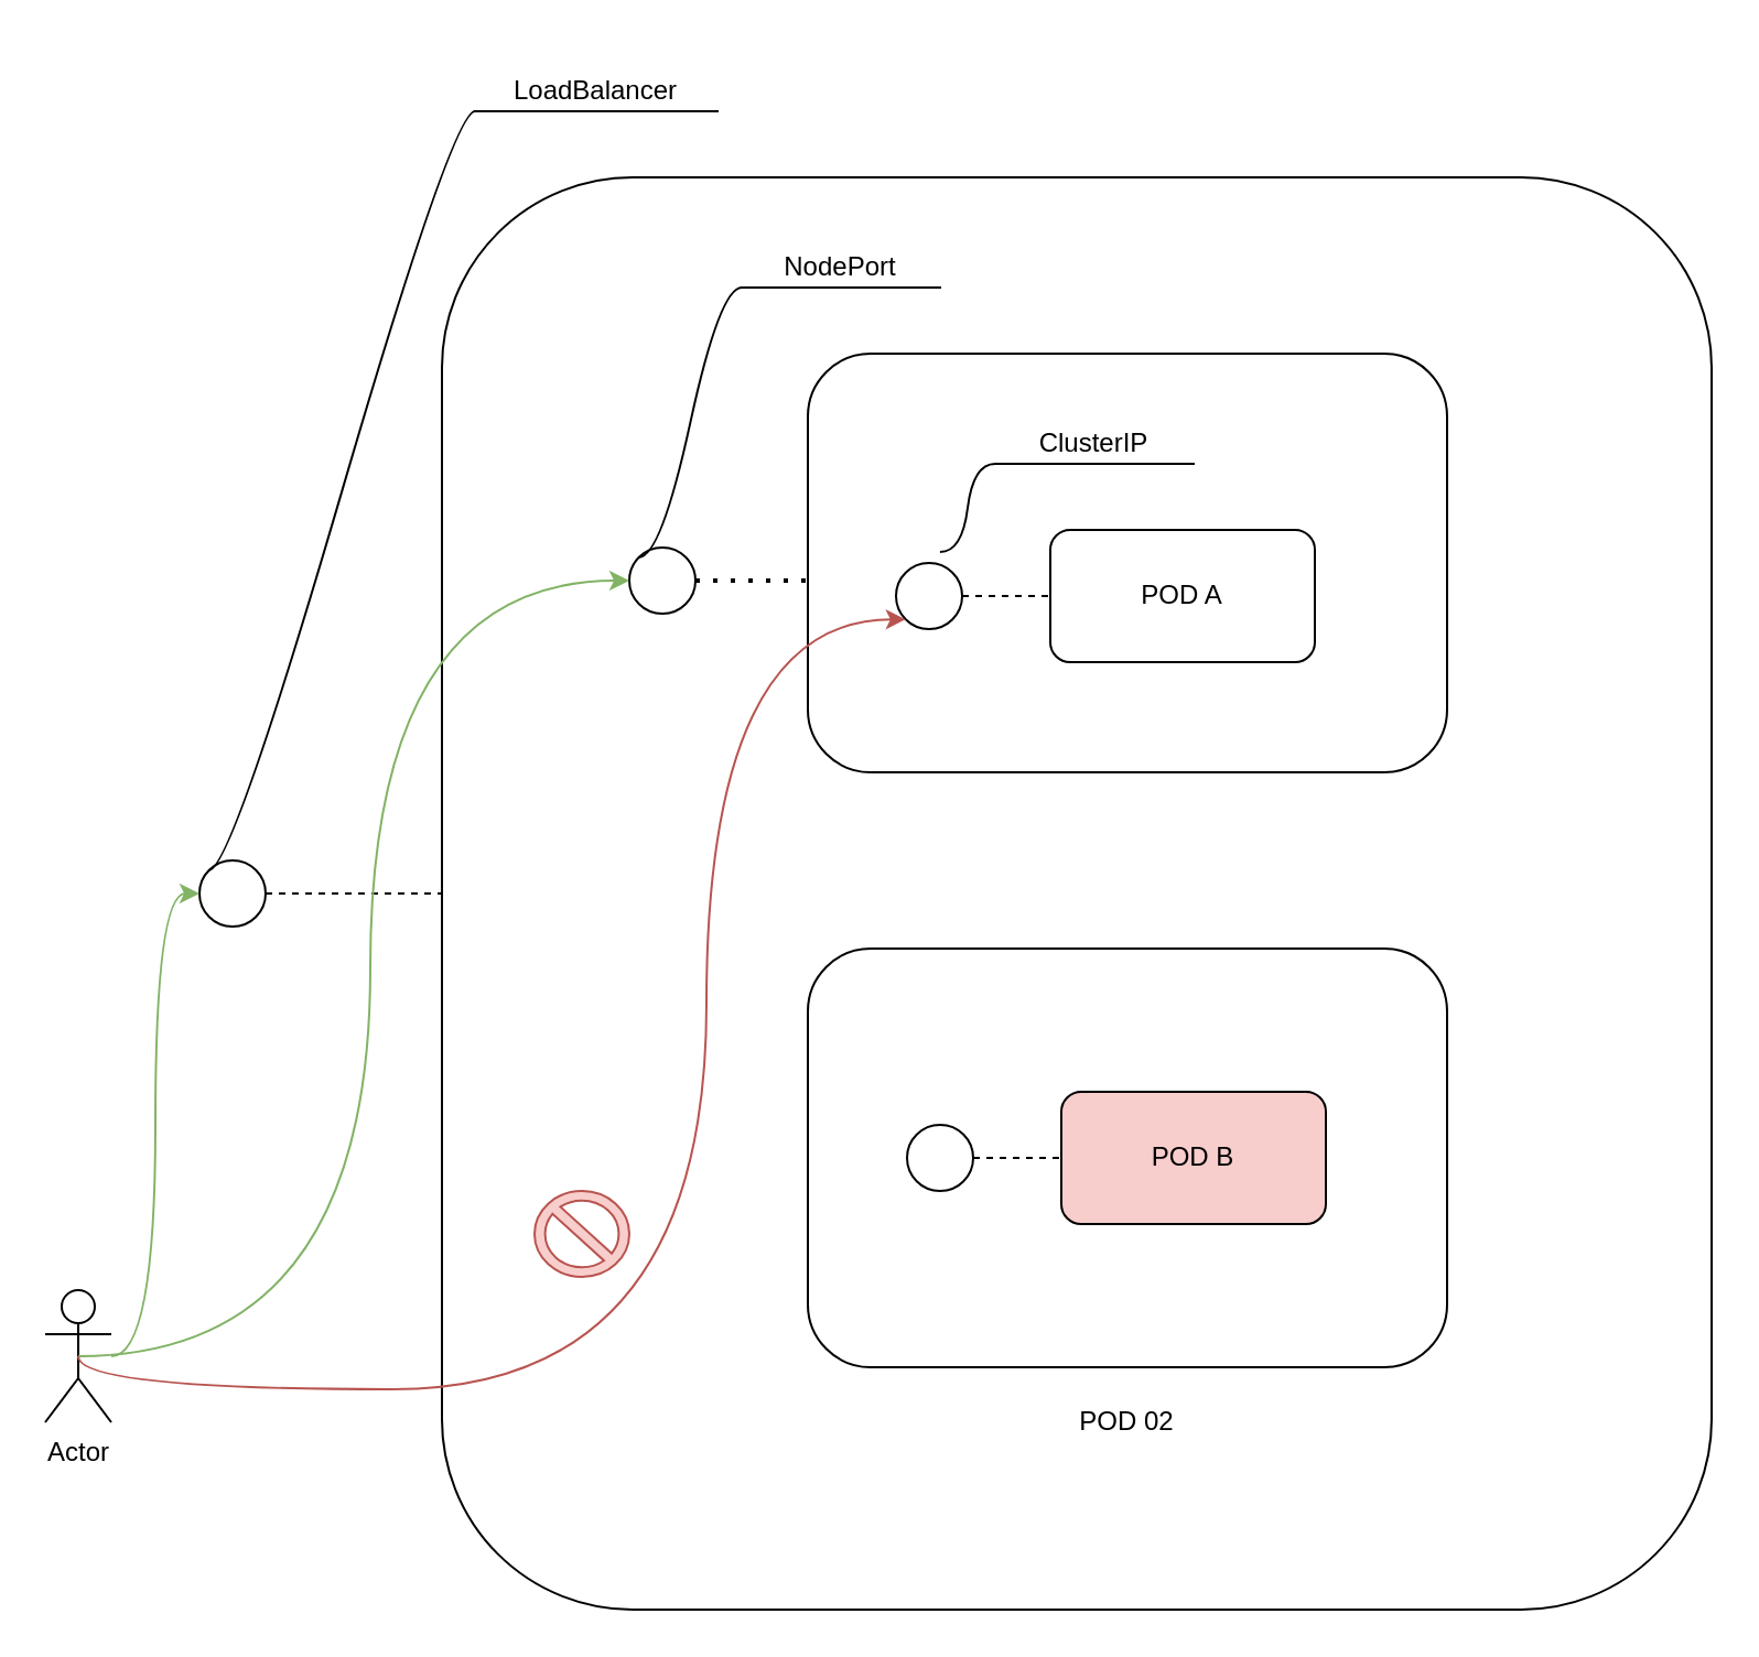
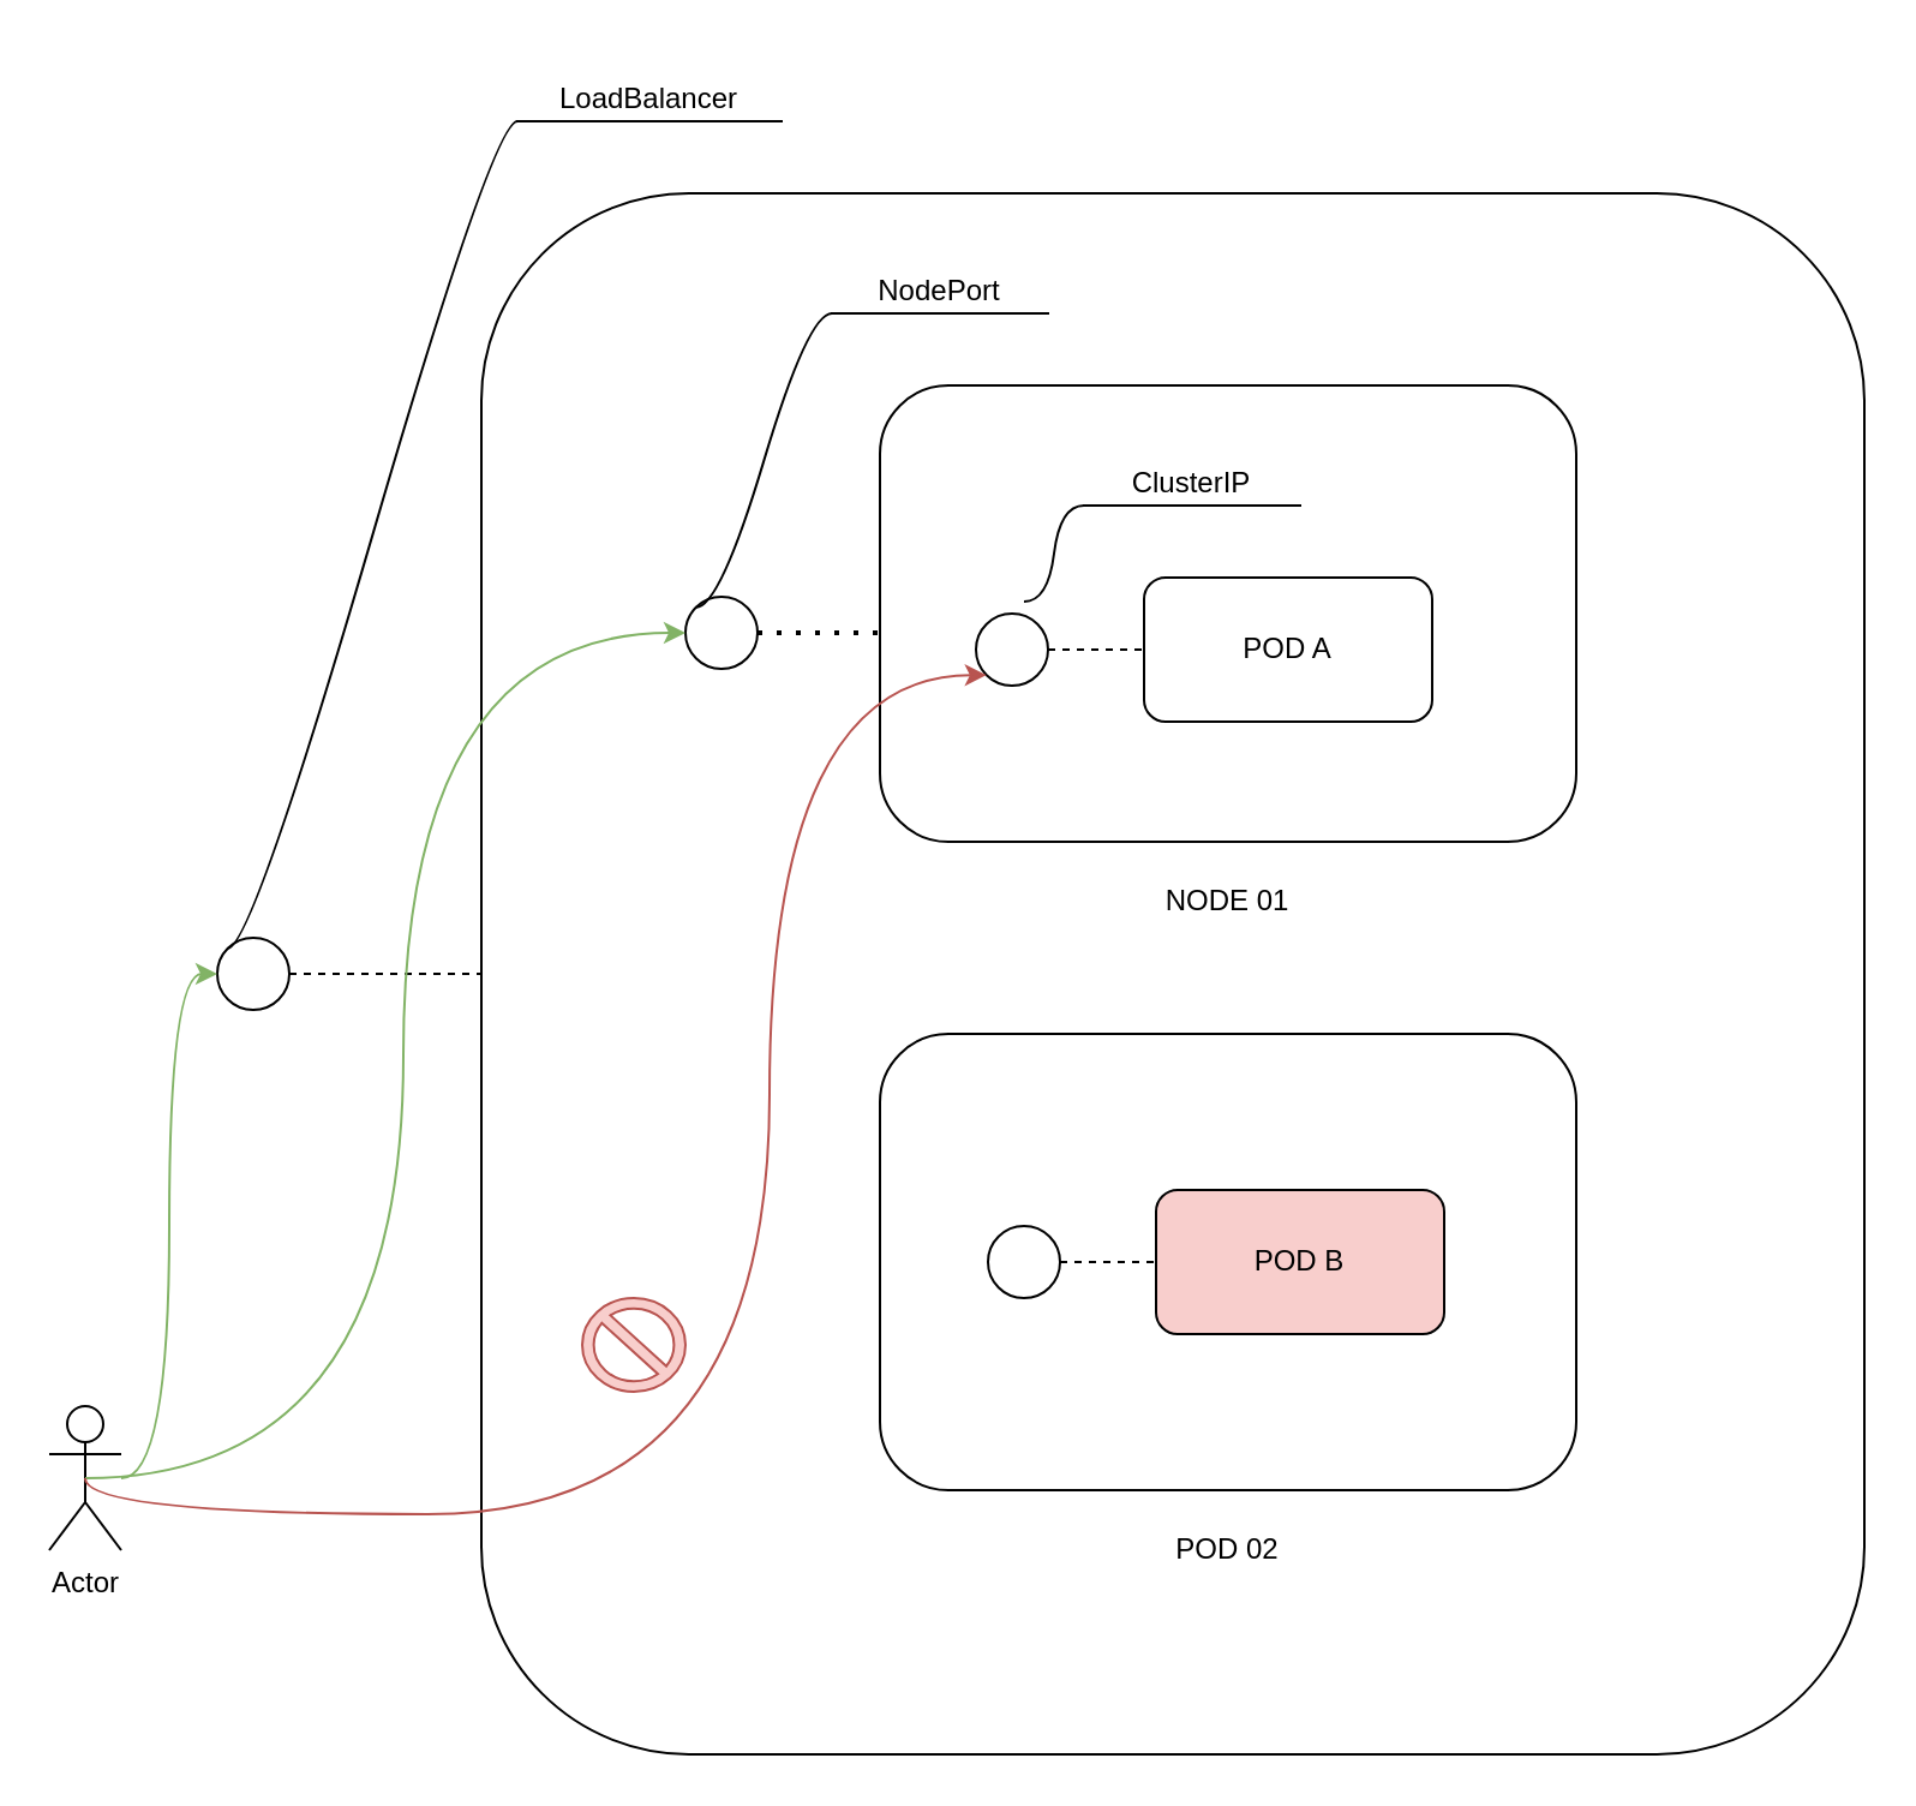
- <mxCell id="15" value="NodePort" style="whiteSpace=wrap;html=1;shape=partialRectangle;top=0;left=0;bottom=1;right=0;points=[[0,1],[1,1]];fillColor=none;align=center;verticalAlign=bottom;routingCenterY=0.5;snapToPoint=1;recursiveResize=0;autosize=1;treeFolding=1;treeMoving=1;newEdgeStyle={&quot;edgeStyle&quot;:&quot;entityRelationEdgeStyle&quot;,&quot;startArrow&quot;:&quot;none&quot;,&quot;endArrow&quot;:&quot;none&quot;,&quot;segment&quot;:10,&quot;curved&quot;:1,&quot;sourcePerimeterSpacing&quot;:0,&quot;targetPerimeterSpacing&quot;:0};" vertex="1" parent="1"><mxGeometry x="336" y="100" width="90" height="30" as="geometry" /></mxCell>
+ <mxCell id="15" value="NodePort" style="whiteSpace=wrap;html=1;shape=partialRectangle;top=0;left=0;bottom=1;right=0;points=[[0,1],[1,1]];fillColor=none;align=center;verticalAlign=bottom;routingCenterY=0.5;snapToPoint=1;recursiveResize=0;autosize=1;treeFolding=1;treeMoving=1;newEdgeStyle={&quot;edgeStyle&quot;:&quot;entityRelationEdgeStyle&quot;,&quot;startArrow&quot;:&quot;none&quot;,&quot;endArrow&quot;:&quot;none&quot;,&quot;segment&quot;:10,&quot;curved&quot;:1,&quot;sourcePerimeterSpacing&quot;:0,&quot;targetPerimeterSpacing&quot;:0};" vertex="1" parent="1"><mxGeometry x="346" y="100" width="90" height="30" as="geometry" /></mxCell>
+ <mxCell id="17" value="NODE 01" style="text;html=1;strokeColor=none;fillColor=none;align=center;verticalAlign=middle;whiteSpace=wrap;rounded=0;" vertex="1" parent="1"><mxGeometry x="481" y="360" width="60" height="30" as="geometry" /></mxCell>
